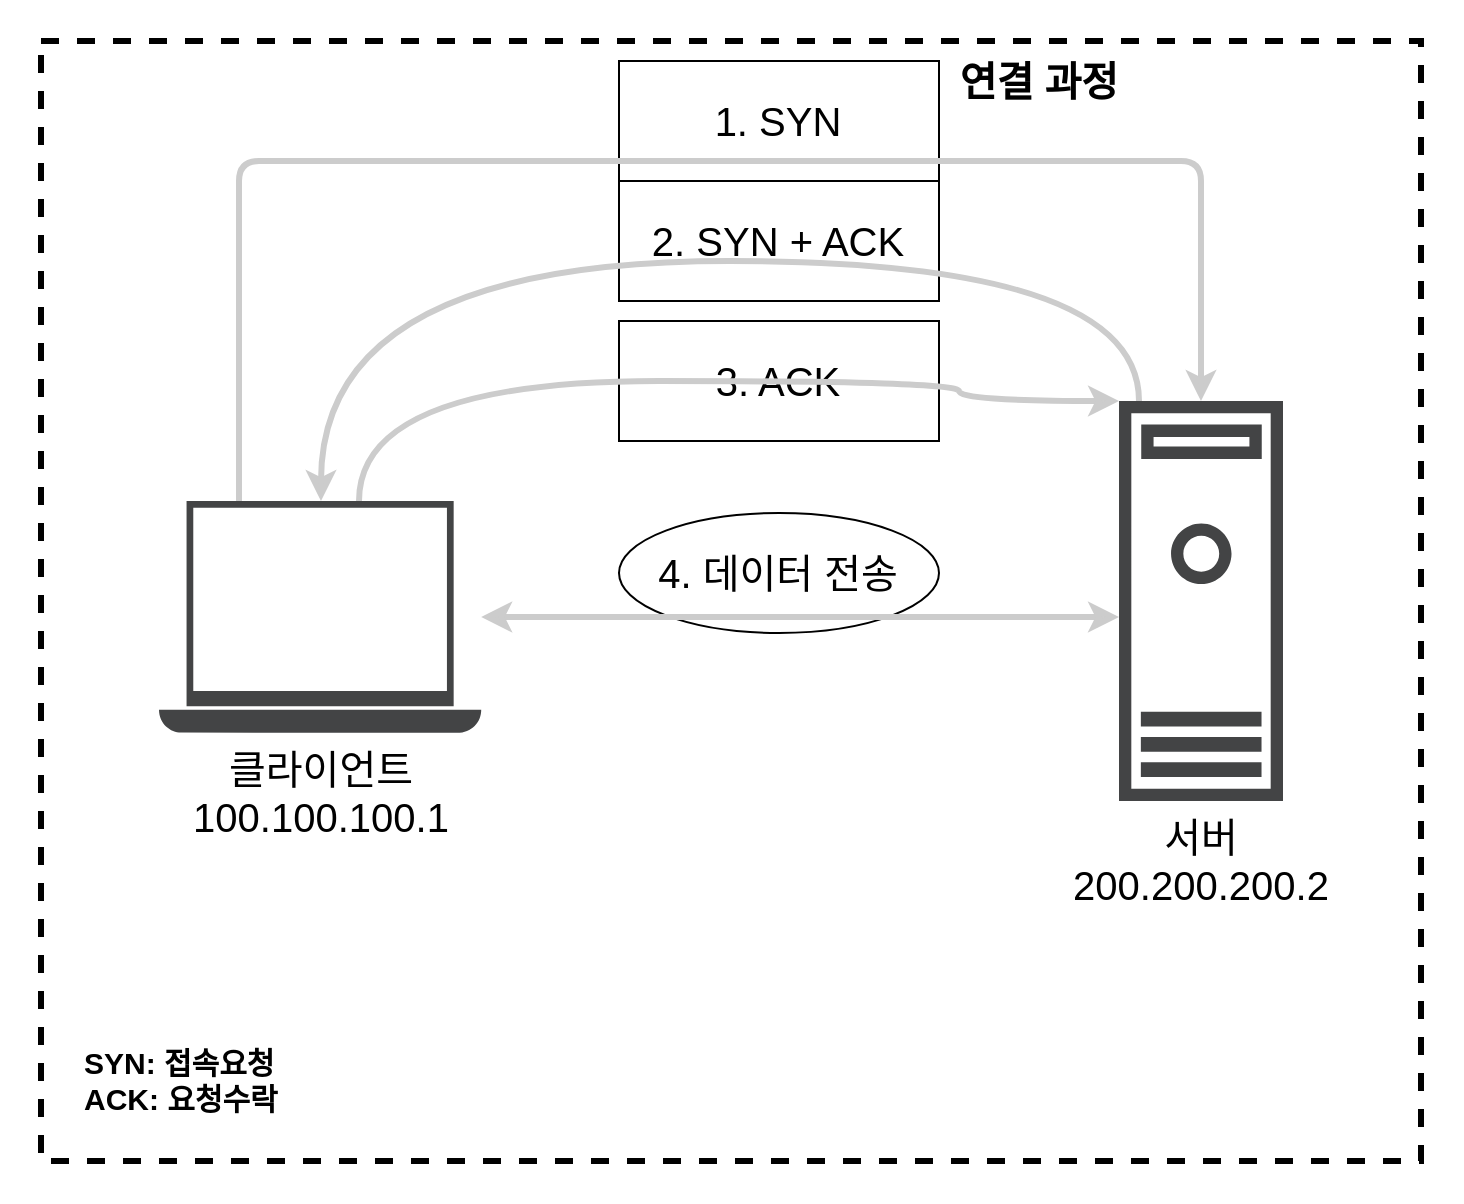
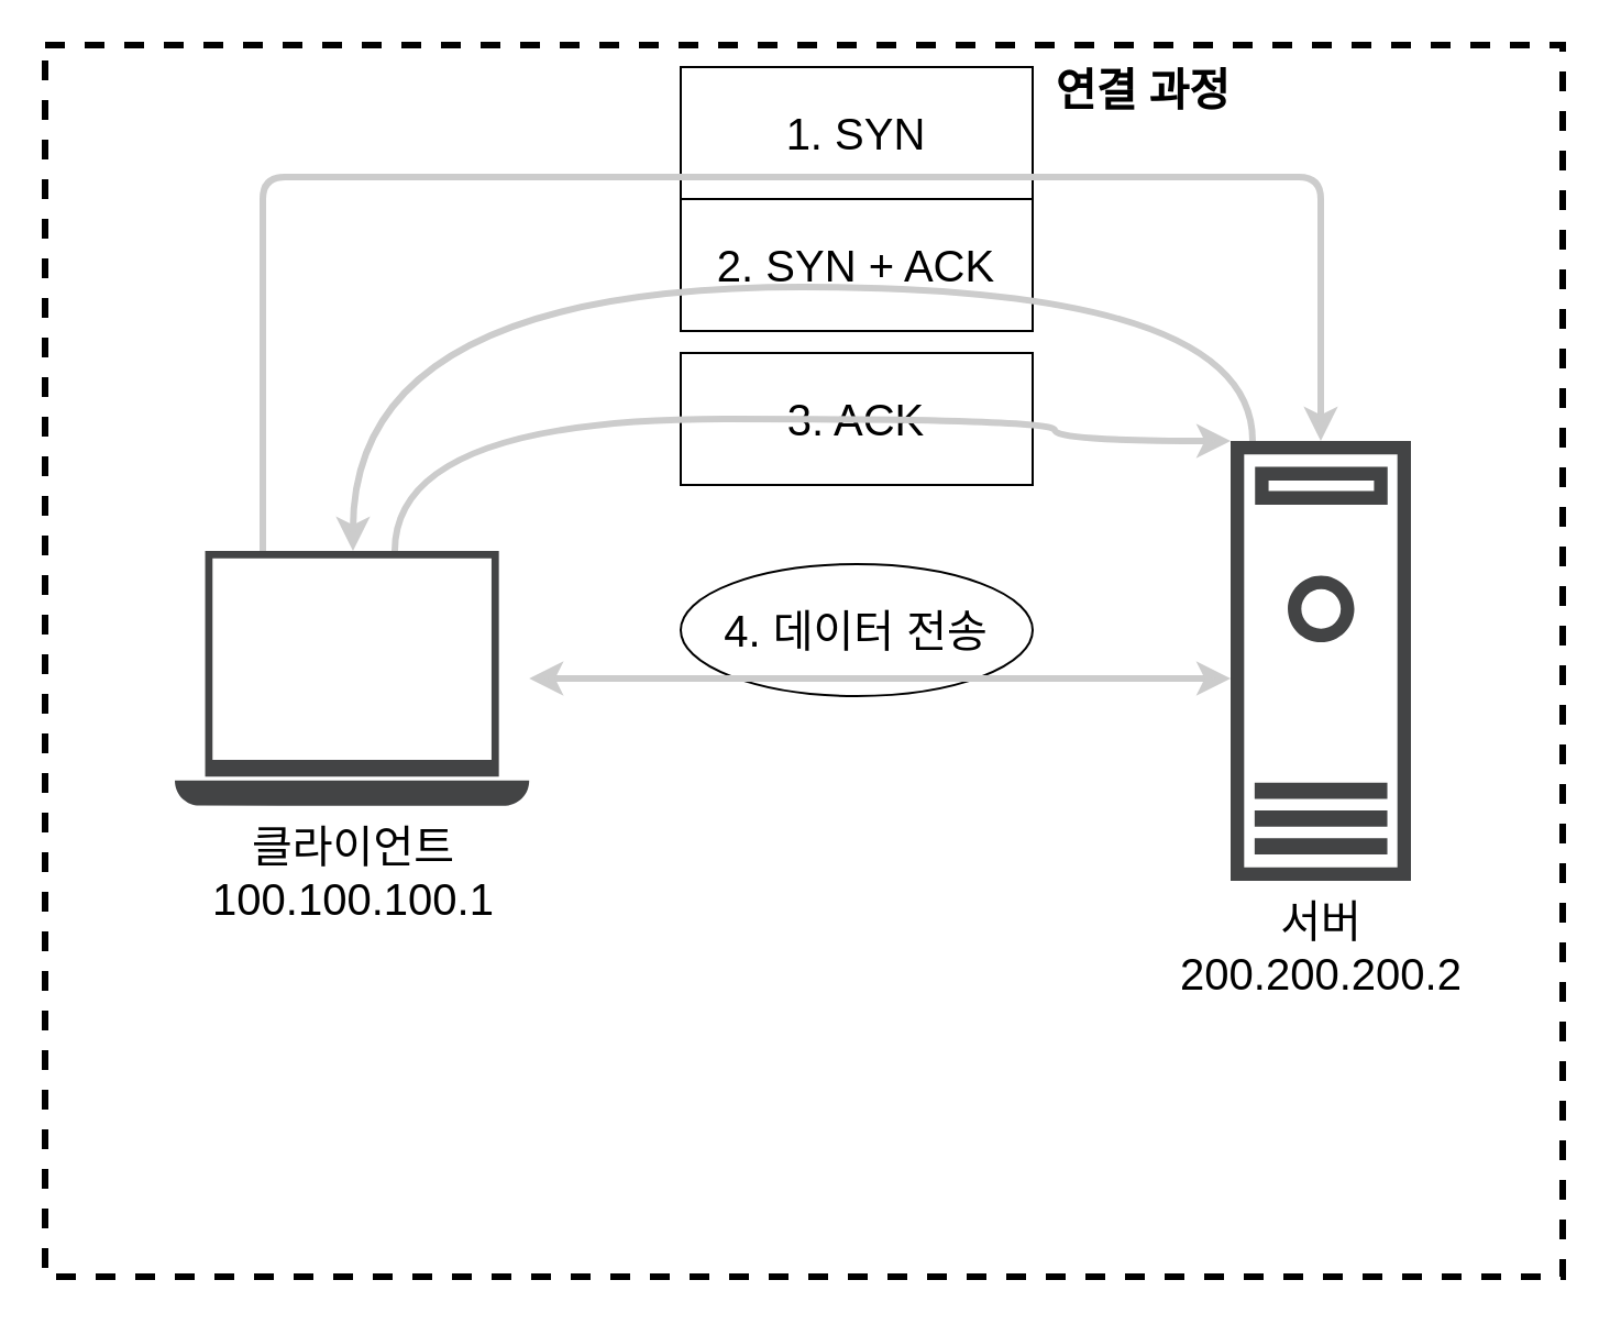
- <mxCell id="14" value="&lt;font color=&quot;#000000&quot;&gt;SYN: 접속요청&lt;br&gt;ACK: 요청수락&lt;br&gt;&lt;/font&gt;" style="text;html=1;align=left;verticalAlign=middle;resizable=0;points=[];autosize=1;strokeColor=none;fillColor=none;fontSize=15;fontColor=#FFFFFF;fontStyle=1" vertex="1" parent="1"><mxGeometry x="40" y="520" width="120" height="40" as="geometry" /></mxCell>
